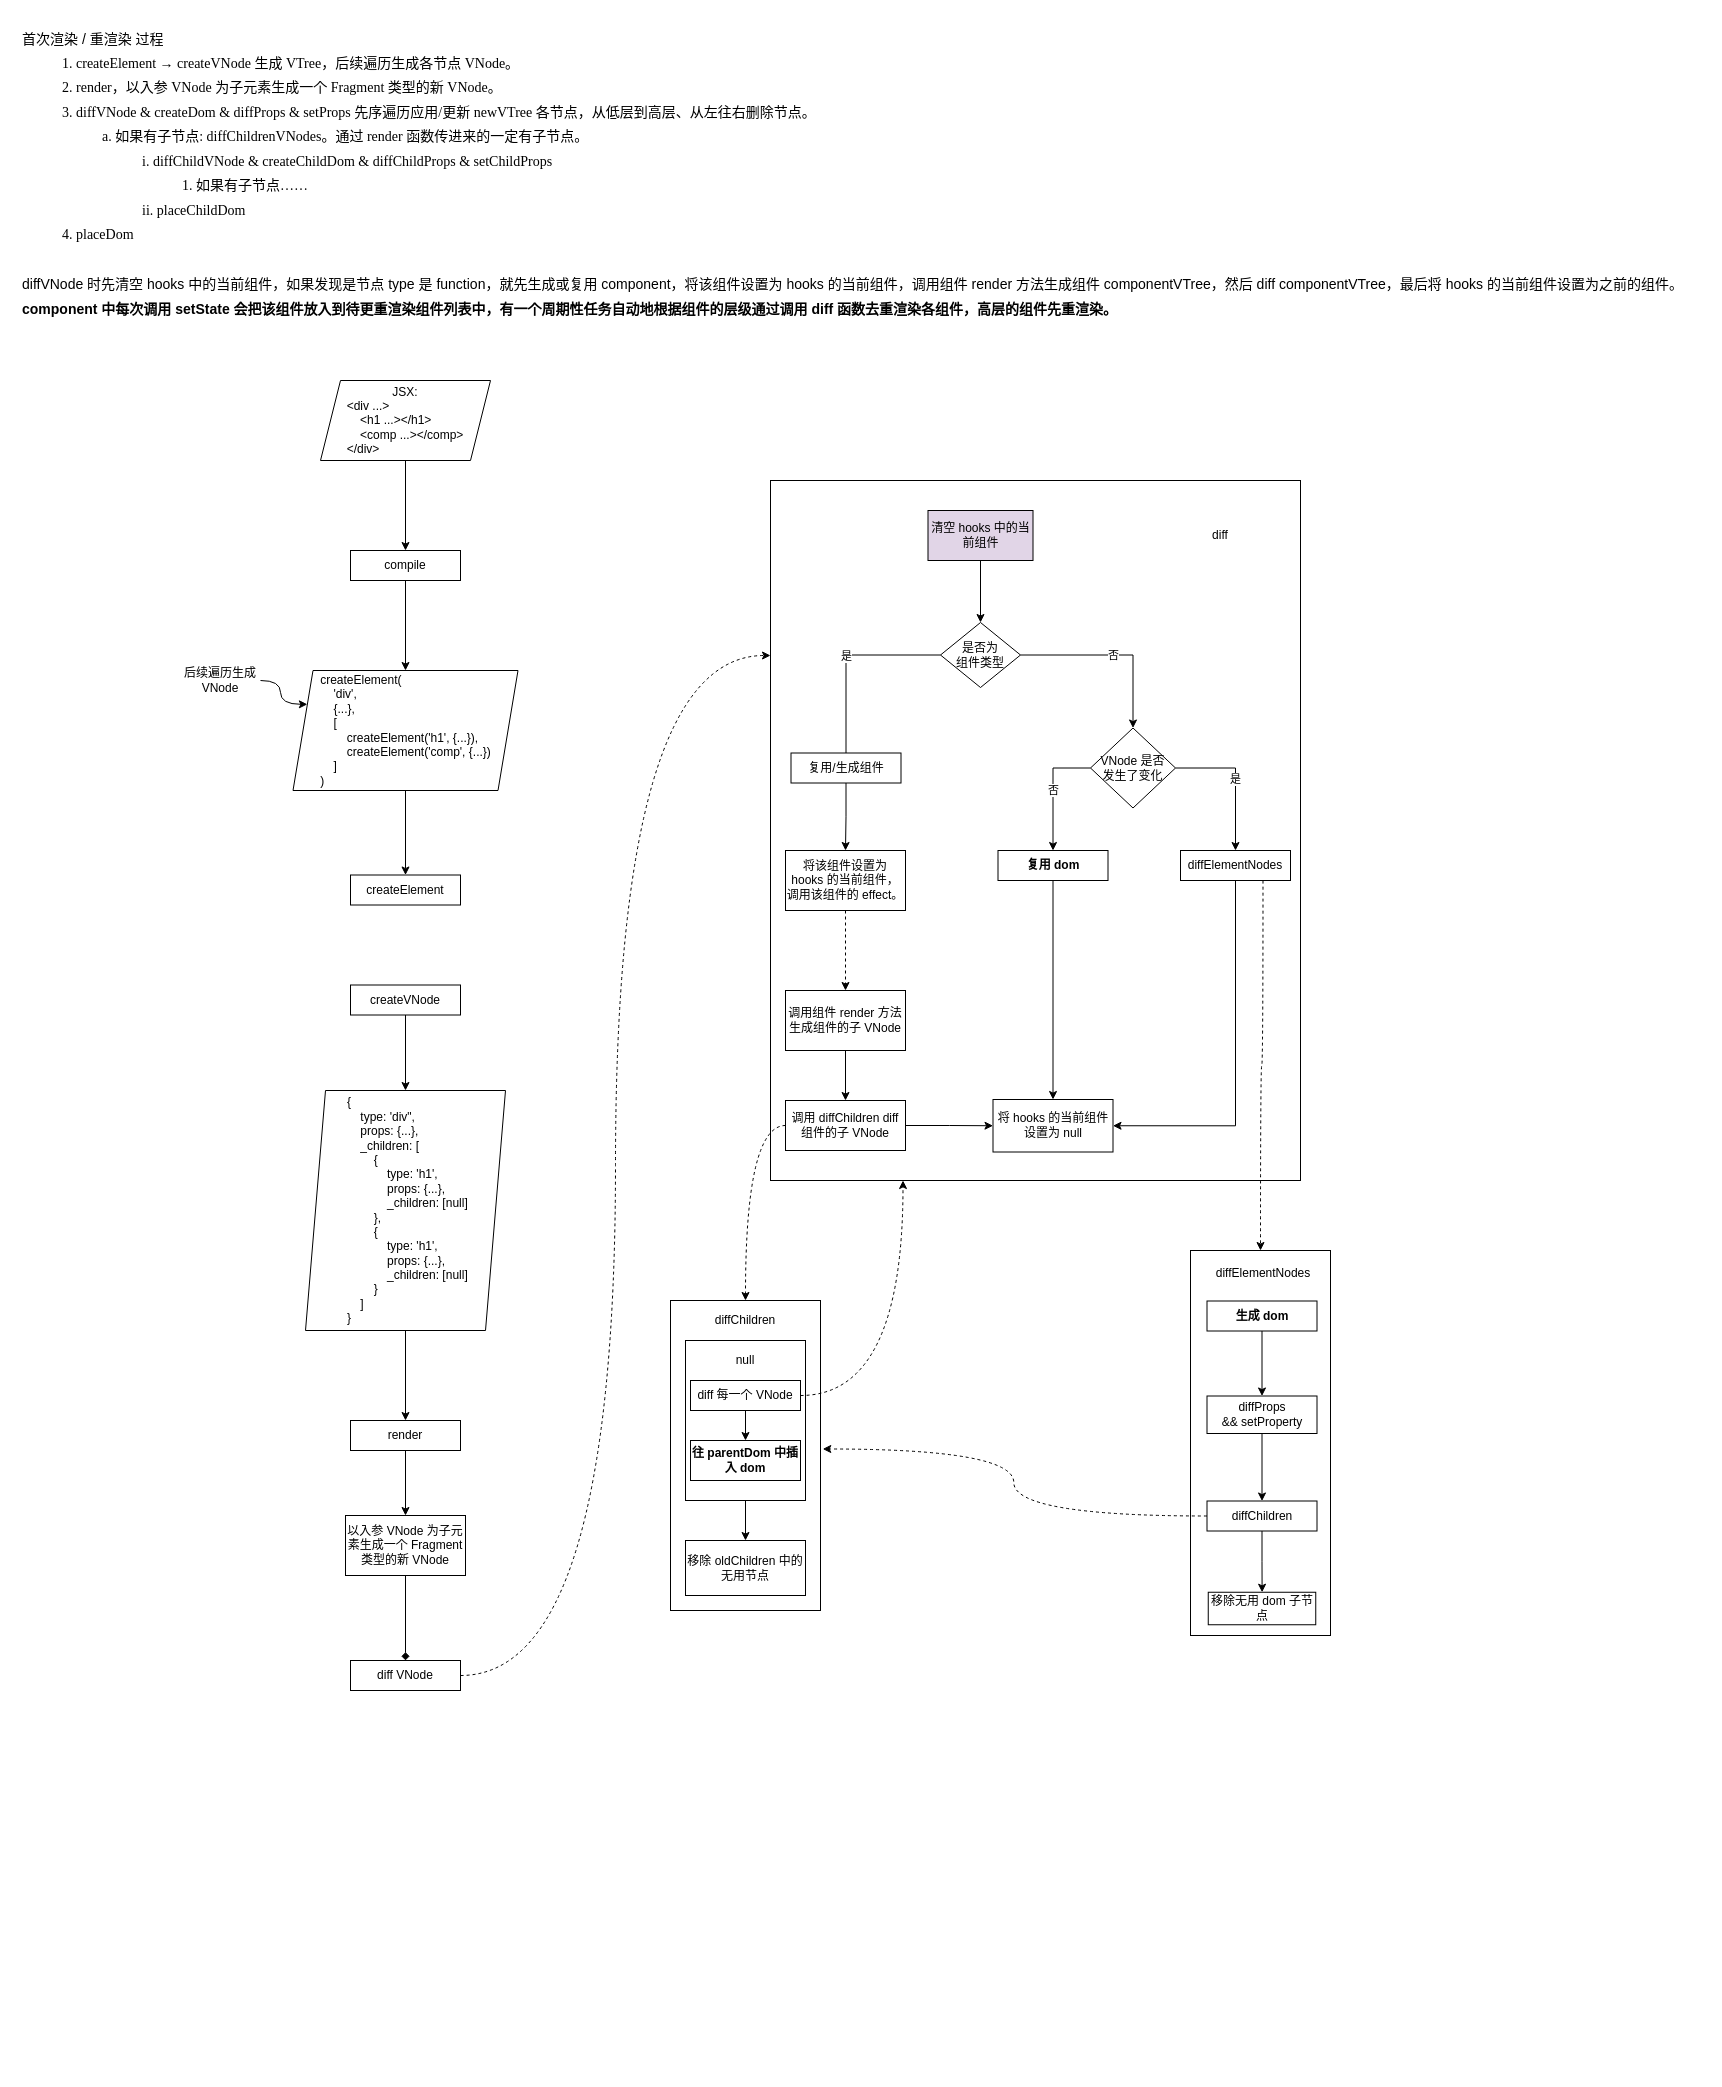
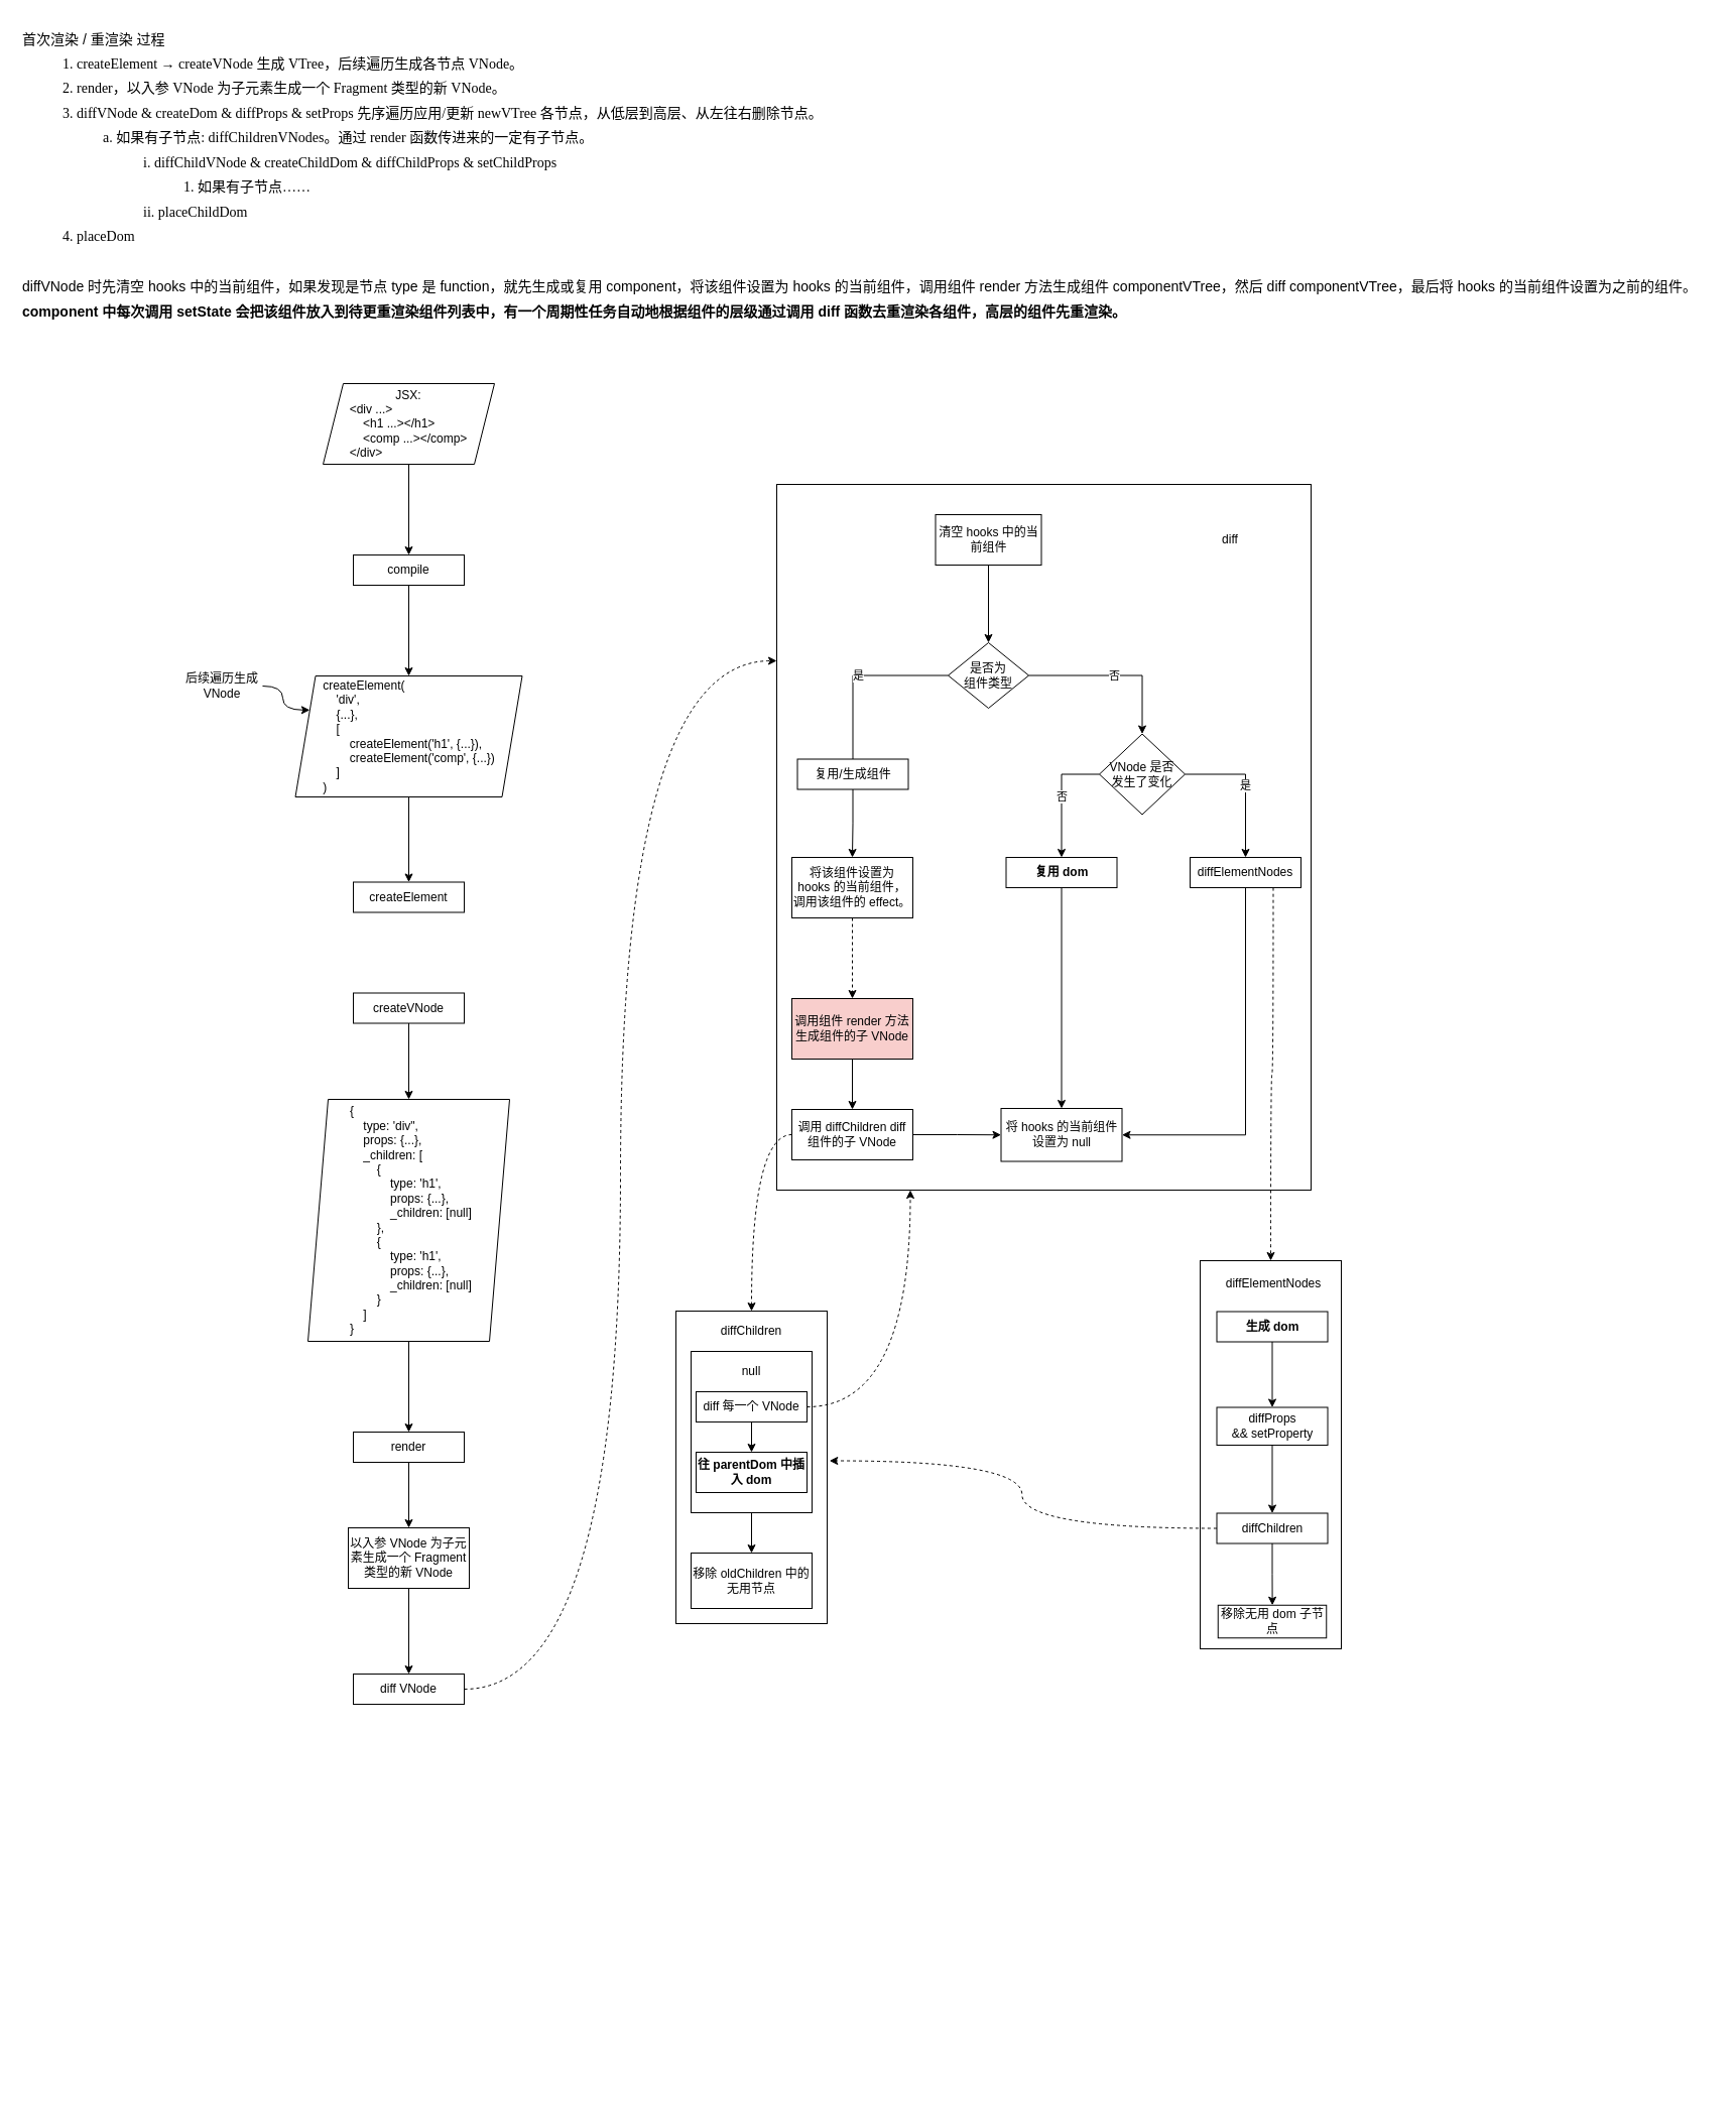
- <mxCell id="34" value="清空 hooks 中的当前组件" style="whiteSpace=wrap;html=1;rounded=0;fillColor=#e1d5e7;" vertex="1" parent="32"><mxGeometry x="157.5" y="30" width="105" height="50" as="geometry" /></mxCell>
+ <mxCell id="34" value="清空 hooks 中的当前组件" style="whiteSpace=wrap;html=1;rounded=0;" vertex="1" parent="32"><mxGeometry x="157.5" y="30" width="105" height="50" as="geometry" /></mxCell>
- <mxCell id="35" value="是否为&lt;br&gt;组件类型" style="rhombus;whiteSpace=wrap;html=1;rounded=0;" vertex="1" parent="32"><mxGeometry x="170" y="142" width="80" height="65" as="geometry" /></mxCell>
+ <mxCell id="35" value="是否为&lt;br&gt;组件类型" style="rhombus;whiteSpace=wrap;html=1;rounded=0;" vertex="1" parent="32"><mxGeometry x="170" y="157" width="80" height="65" as="geometry" /></mxCell>
- <mxCell id="41" value="调用组件 render 方法生成组件的子 VNode" style="whiteSpace=wrap;html=1;rounded=0;" vertex="1" parent="32"><mxGeometry x="15" y="510" width="120" height="60" as="geometry" /></mxCell>
+ <mxCell id="41" value="调用组件 render 方法生成组件的子 VNode" style="whiteSpace=wrap;html=1;rounded=0;fillColor=#f8cecc;" vertex="1" parent="32"><mxGeometry x="15" y="510" width="120" height="60" as="geometry" /></mxCell>
- <mxCell id="17" value="" style="edgeStyle=orthogonalEdgeStyle;rounded=0;orthogonalLoop=1;jettySize=auto;html=1;endArrow=diamond;" edge="1" parent="1" source="18" target="20"><mxGeometry relative="1" as="geometry" /></mxCell>
+ <mxCell id="17" value="" style="edgeStyle=orthogonalEdgeStyle;rounded=0;orthogonalLoop=1;jettySize=auto;html=1;" edge="1" parent="1" source="18" target="20"><mxGeometry relative="1" as="geometry" /></mxCell>
